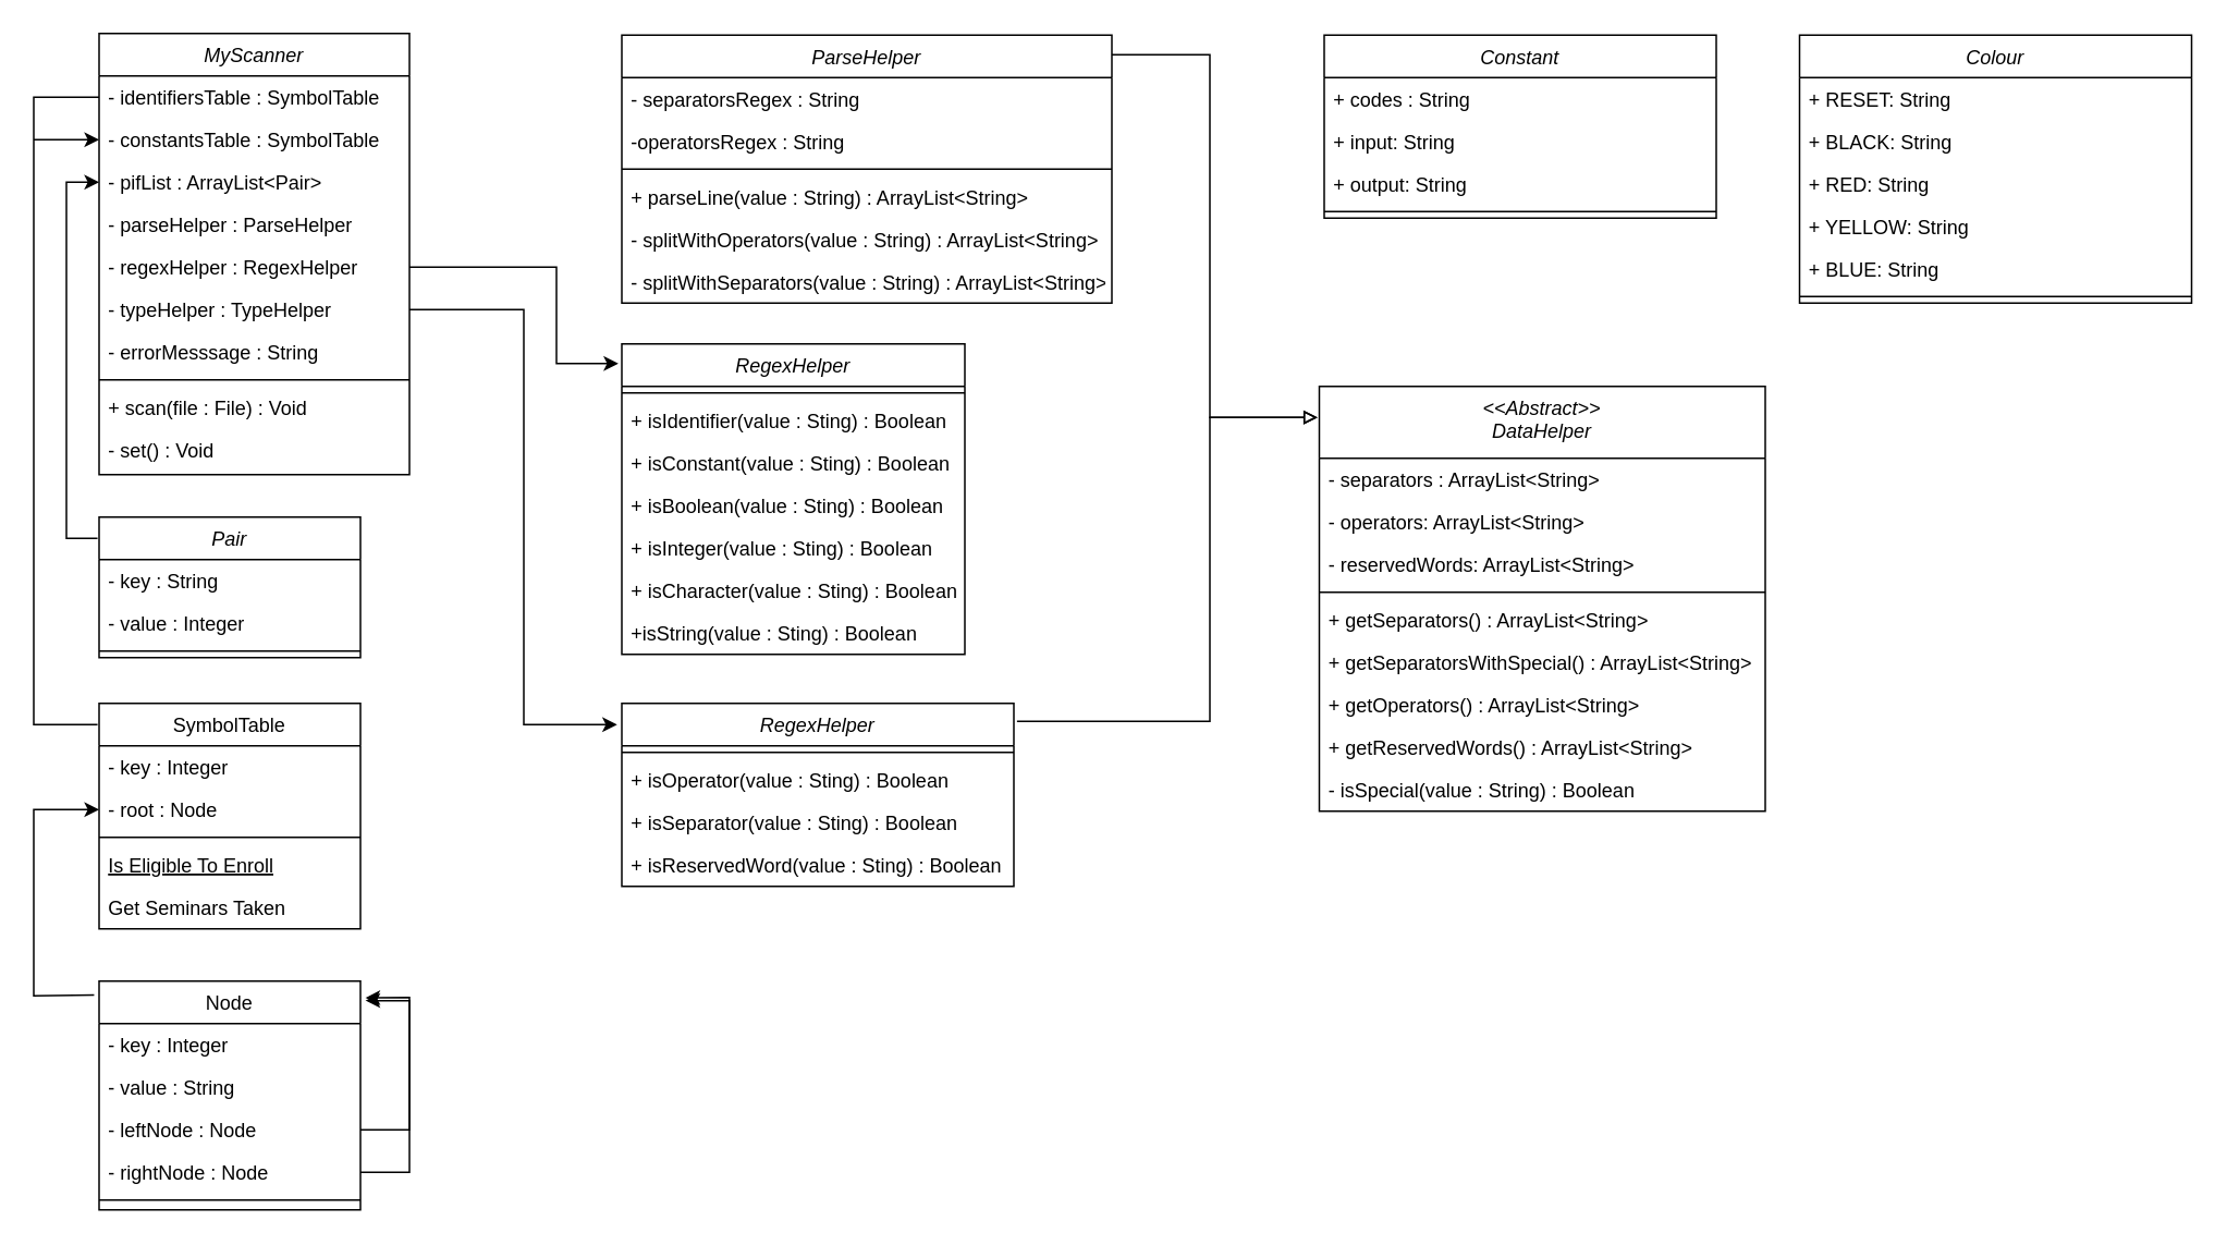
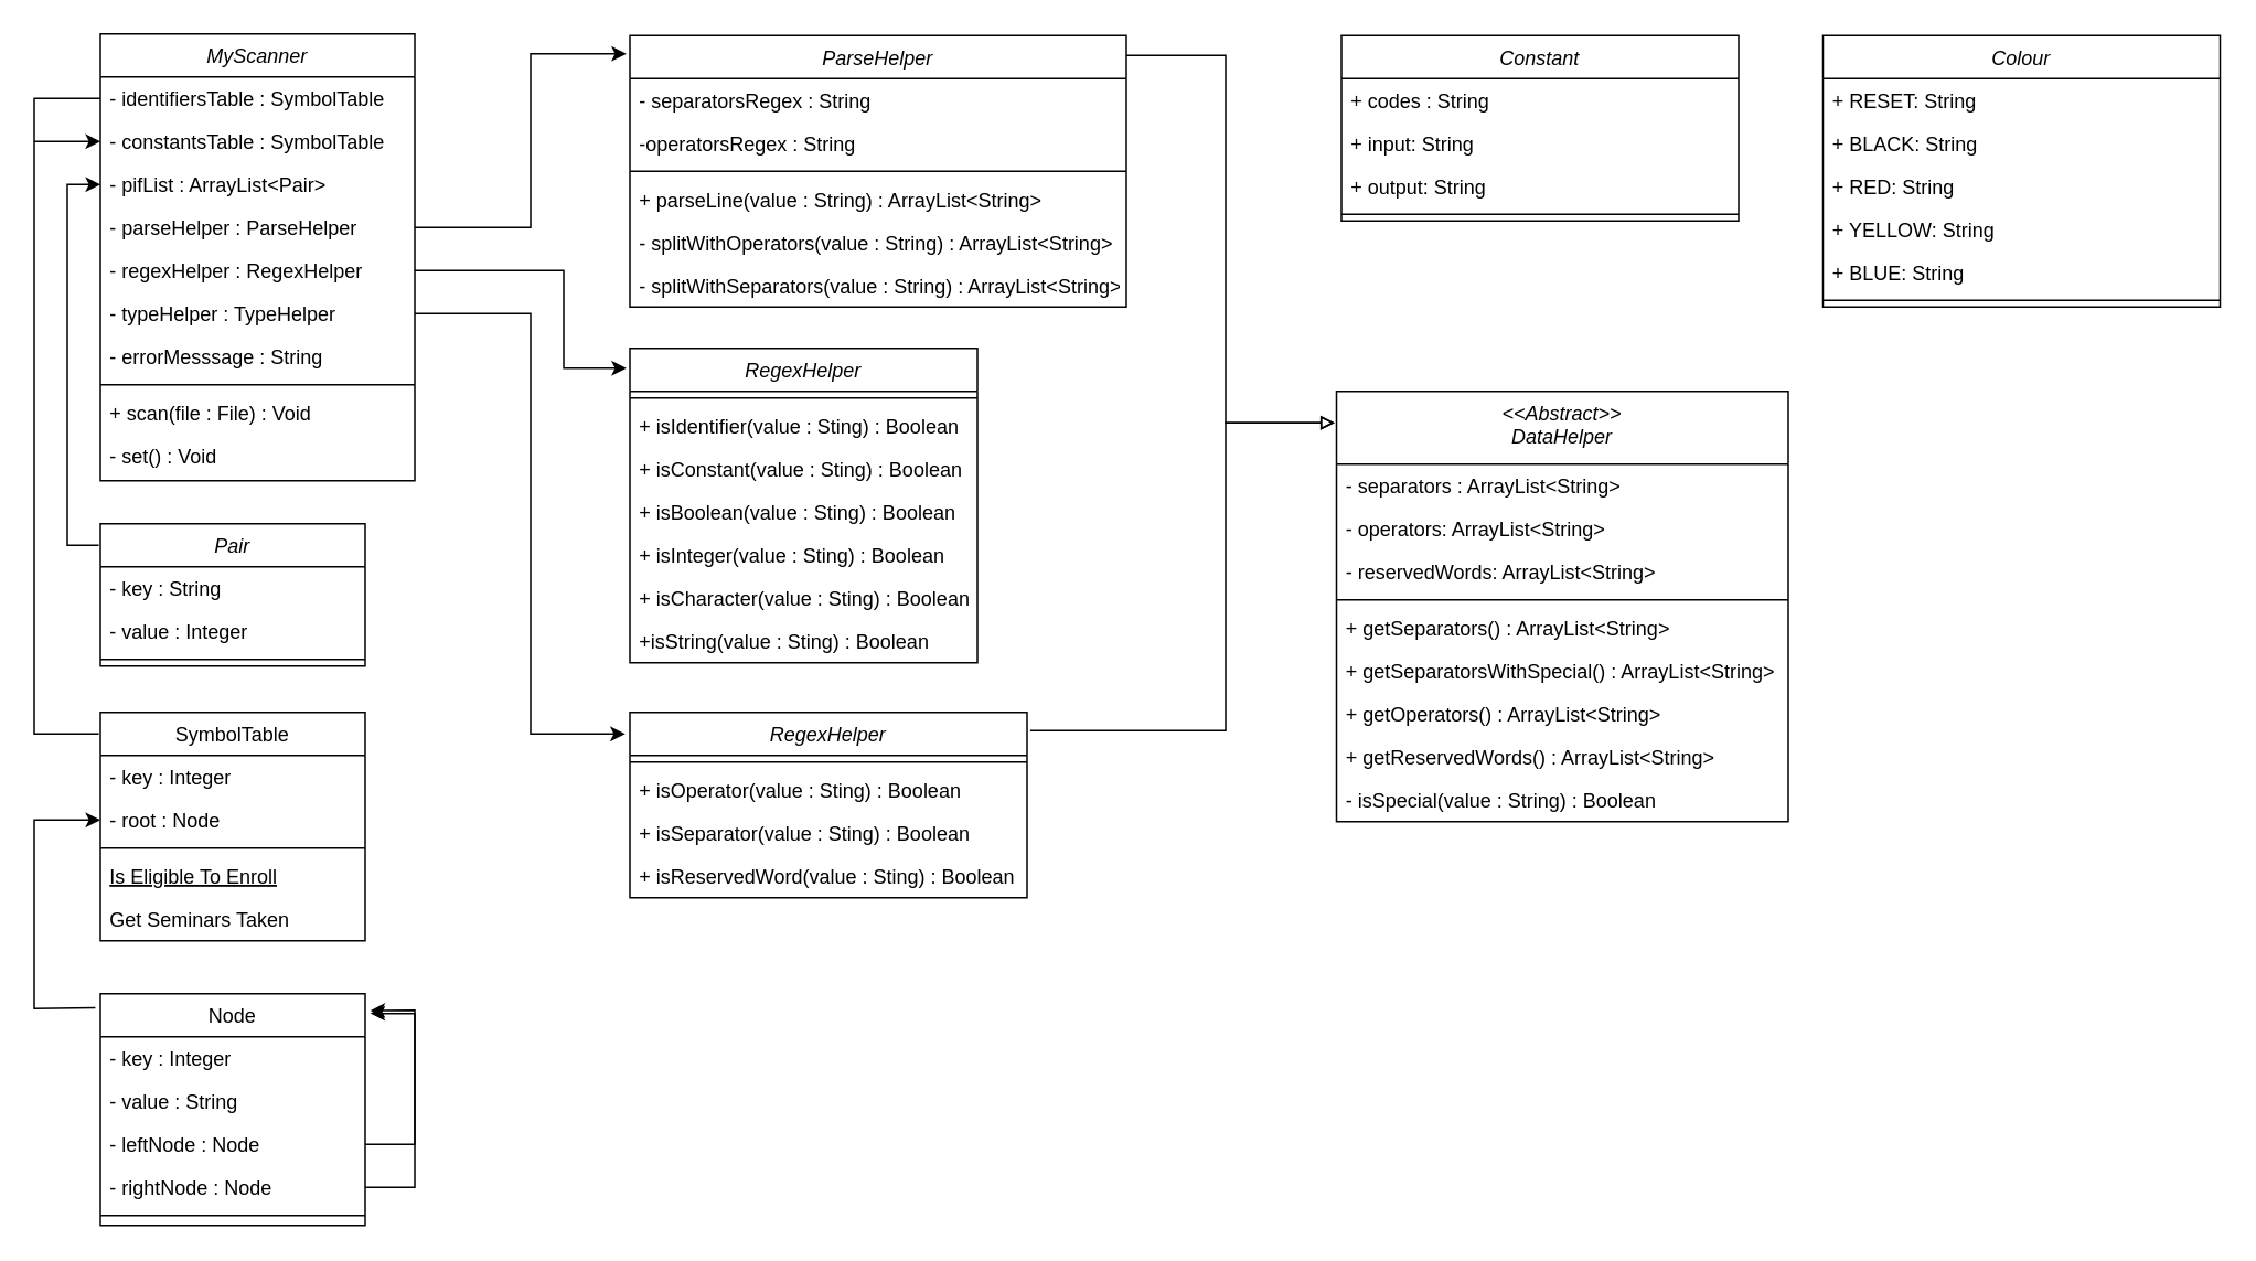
+ <mxCell id="52" value="" style="endArrow=classic;html=1;rounded=0;exitX=1;exitY=0.5;exitDx=0;exitDy=0;entryX=-0.007;entryY=0.067;entryDx=0;entryDy=0;entryPerimeter=0;" edge="1" parent="1" source="30" target="45"><mxGeometry width="50" height="50" relative="1" as="geometry"><mxPoint x="340" y="390" as="sourcePoint" /><mxPoint x="390" y="340" as="targetPoint" /><Array as="points"><mxPoint x="320" y="137" /><mxPoint x="320" y="32" /></Array></mxGeometry></mxCell>
